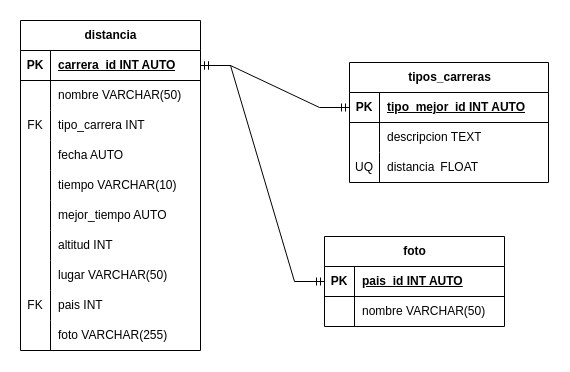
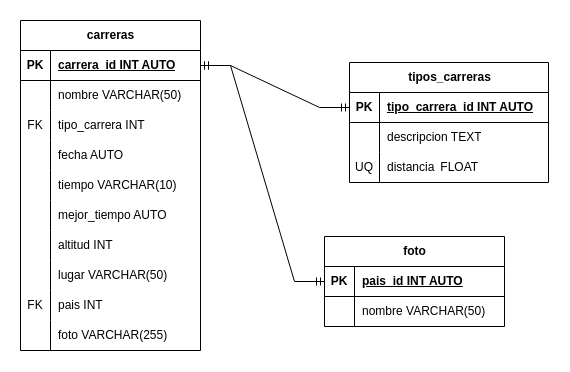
- <mxCell id="2" value="distancia" style="shape=table;startSize=30;container=1;collapsible=1;childLayout=tableLayout;fixedRows=1;rowLines=0;fontStyle=1;align=center;resizeLast=1;html=1;" vertex="1" parent="1"><mxGeometry x="20" y="20" width="180" height="330" as="geometry" /></mxCell>
+ <mxCell id="2" value="carreras" style="shape=table;startSize=30;container=1;collapsible=1;childLayout=tableLayout;fixedRows=1;rowLines=0;fontStyle=1;align=center;resizeLast=1;html=1;" vertex="1" parent="1"><mxGeometry x="20" y="20" width="180" height="330" as="geometry" /></mxCell>
- <mxCell id="36" value="tipo_mejor_id INT AUTO" style="shape=partialRectangle;connectable=0;fillColor=none;top=0;left=0;bottom=0;right=0;align=left;spacingLeft=6;fontStyle=5;overflow=hidden;whiteSpace=wrap;html=1;" vertex="1" parent="34"><mxGeometry x="30" width="169" height="30" as="geometry"><mxRectangle width="169" height="30" as="alternateBounds" /></mxGeometry></mxCell>
+ <mxCell id="36" value="tipo_carrera_id INT AUTO" style="shape=partialRectangle;connectable=0;fillColor=none;top=0;left=0;bottom=0;right=0;align=left;spacingLeft=6;fontStyle=5;overflow=hidden;whiteSpace=wrap;html=1;" vertex="1" parent="34"><mxGeometry x="30" width="169" height="30" as="geometry"><mxRectangle width="169" height="30" as="alternateBounds" /></mxGeometry></mxCell>
